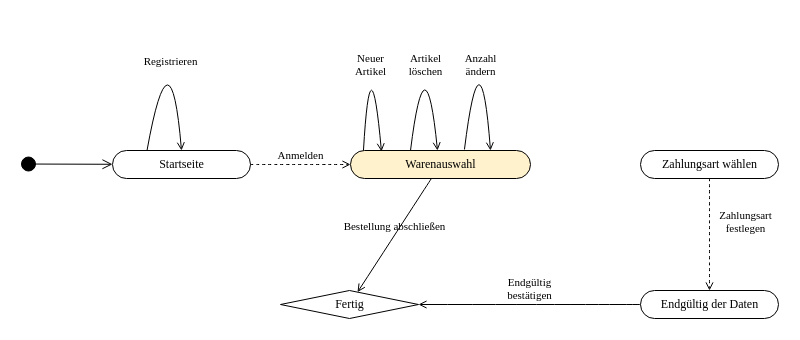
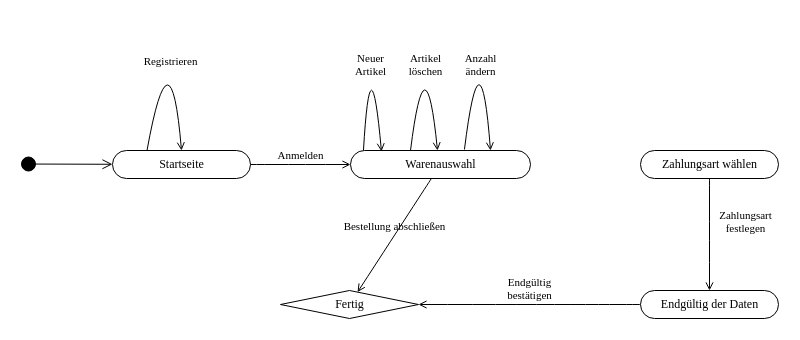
- <mxCell id="10" value="Anmelden" style="html=1;verticalAlign=bottom;labelBackgroundColor=none;endArrow=open;endFill=0;sketch=0;fontFamily=Alegreya;fontSource=https%3A%2F%2Ffonts.googleapis.com%2Fcss%3Ffamily%3DAlegreya;curved=1;dashed=1;" edge="1" parent="1" source="5" target="6"><mxGeometry width="160" relative="1" as="geometry"><mxPoint x="200" y="120" as="sourcePoint" /><mxPoint x="360" y="120" as="targetPoint" /></mxGeometry></mxCell>
+ <mxCell id="10" value="Anmelden" style="html=1;verticalAlign=bottom;labelBackgroundColor=none;endArrow=open;endFill=0;sketch=0;fontFamily=Alegreya;fontSource=https%3A%2F%2Ffonts.googleapis.com%2Fcss%3Ffamily%3DAlegreya;curved=1;" edge="1" parent="1" source="5" target="6"><mxGeometry width="160" relative="1" as="geometry"><mxPoint x="200" y="120" as="sourcePoint" /><mxPoint x="360" y="120" as="targetPoint" /></mxGeometry></mxCell>
- <mxCell id="6" value="&lt;font data-font-src=&quot;https://fonts.googleapis.com/css?family=Alegreya&quot; face=&quot;Alegreya&quot;&gt;Warenauswahl&lt;/font&gt;" style="html=1;align=center;verticalAlign=top;rounded=1;absoluteArcSize=1;arcSize=28;dashed=0;fillColor=#fff2cc;" vertex="1" parent="1"><mxGeometry x="350" y="150" width="180" height="28" as="geometry" /></mxCell>
+ <mxCell id="6" value="&lt;font data-font-src=&quot;https://fonts.googleapis.com/css?family=Alegreya&quot; face=&quot;Alegreya&quot;&gt;Warenauswahl&lt;/font&gt;" style="html=1;align=center;verticalAlign=top;rounded=1;absoluteArcSize=1;arcSize=28;dashed=0;" vertex="1" parent="1"><mxGeometry x="350" y="150" width="180" height="28" as="geometry" /></mxCell>
- <mxCell id="12" value="Zahlungsart&lt;br&gt;festlegen" style="html=1;verticalAlign=bottom;labelBackgroundColor=none;endArrow=open;endFill=0;sketch=0;fontFamily=Alegreya;fontSource=https%3A%2F%2Ffonts.googleapis.com%2Fcss%3Ffamily%3DAlegreya;curved=1;dashed=1;" edge="1" parent="1" source="7" target="8"><mxGeometry x="0.056" y="36" width="160" relative="1" as="geometry"><mxPoint x="530" y="250" as="sourcePoint" /><mxPoint x="652" y="250" as="targetPoint" /><mxPoint as="offset" /></mxGeometry></mxCell>
+ <mxCell id="12" value="Zahlungsart&lt;br&gt;festlegen" style="html=1;verticalAlign=bottom;labelBackgroundColor=none;endArrow=open;endFill=0;sketch=0;fontFamily=Alegreya;fontSource=https%3A%2F%2Ffonts.googleapis.com%2Fcss%3Ffamily%3DAlegreya;curved=1;" edge="1" parent="1" source="7" target="8"><mxGeometry x="0.056" y="36" width="160" relative="1" as="geometry"><mxPoint x="530" y="250" as="sourcePoint" /><mxPoint x="652" y="250" as="targetPoint" /><mxPoint as="offset" /></mxGeometry></mxCell>
